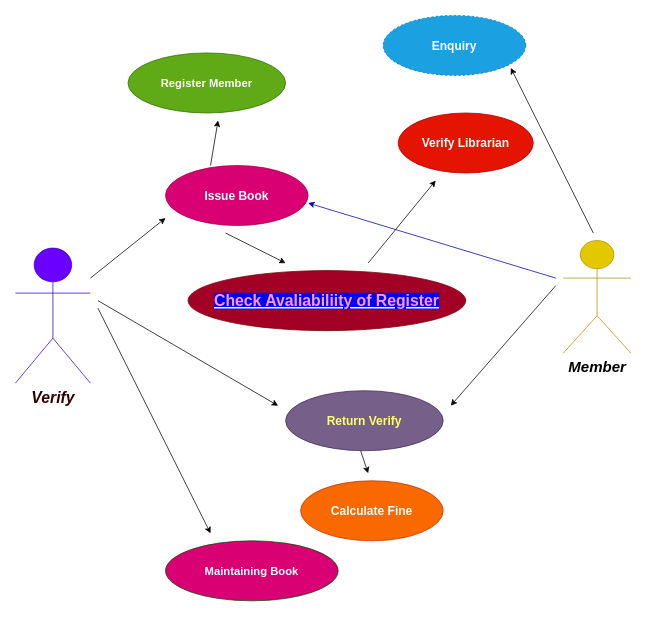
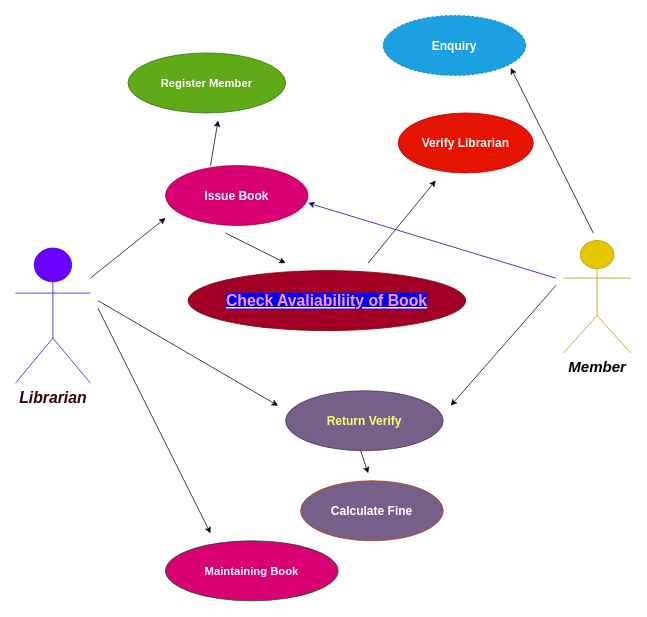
- <mxCell id="3" value="&lt;u style=&quot;background-color: rgb(0, 0, 255);&quot;&gt;&lt;font color=&quot;#ff99cc&quot; style=&quot;font-size: 21px;&quot;&gt;Check Avaliabiliity of Register&lt;/font&gt;&lt;/u&gt;" style="ellipse;whiteSpace=wrap;html=1;fillColor=#a20025;strokeColor=#6F0000;fontColor=#ffffff;rounded=1;fontSize=20;fontStyle=1" vertex="1" parent="1"><mxGeometry x="250" y="360" width="370" height="80" as="geometry" /></mxCell>
+ <mxCell id="3" value="&lt;u style=&quot;background-color: rgb(0, 0, 255);&quot;&gt;&lt;font color=&quot;#ff99cc&quot; style=&quot;font-size: 21px;&quot;&gt;Check Avaliabiliity of Book&lt;/font&gt;&lt;/u&gt;" style="ellipse;whiteSpace=wrap;html=1;fillColor=#a20025;strokeColor=#6F0000;fontColor=#ffffff;rounded=1;fontSize=20;fontStyle=1" vertex="1" parent="1"><mxGeometry x="250" y="360" width="370" height="80" as="geometry" /></mxCell>
- <mxCell id="2" value="&lt;font style=&quot;font-size: 21px;&quot; color=&quot;#330000&quot;&gt;Verify&lt;/font&gt;" style="shape=umlActor;verticalLabelPosition=bottom;verticalAlign=top;html=1;outlineConnect=0;fillColor=#6a00ff;fontColor=#ffffff;strokeColor=#3700CC;rounded=1;fontStyle=3" vertex="1" parent="1"><mxGeometry x="20" y="330" width="100" height="180" as="geometry" /></mxCell>
+ <mxCell id="2" value="&lt;font style=&quot;font-size: 21px;&quot; color=&quot;#330000&quot;&gt;Librarian&lt;/font&gt;" style="shape=umlActor;verticalLabelPosition=bottom;verticalAlign=top;html=1;outlineConnect=0;fillColor=#6a00ff;fontColor=#ffffff;strokeColor=#3700CC;rounded=1;fontStyle=3" vertex="1" parent="1"><mxGeometry x="20" y="330" width="100" height="180" as="geometry" /></mxCell>
- <mxCell id="7" value="&lt;font color=&quot;#ffffff&quot; style=&quot;font-size: 16px;&quot;&gt;Calculate Fine&lt;/font&gt;" style="ellipse;whiteSpace=wrap;html=1;fillColor=#fa6800;fontColor=#000000;strokeColor=#C73500;rounded=1;fontStyle=1" vertex="1" parent="1"><mxGeometry x="400" y="640" width="190" height="80" as="geometry" /></mxCell>
+ <mxCell id="7" value="&lt;font color=&quot;#ffffff&quot; style=&quot;font-size: 16px;&quot;&gt;Calculate Fine&lt;/font&gt;" style="ellipse;whiteSpace=wrap;html=1;fillColor=#76608a;fontColor=#000000;strokeColor=#C73500;rounded=1;fontStyle=1;" vertex="1" parent="1"><mxGeometry x="400" y="640" width="190" height="80" as="geometry" /></mxCell>
